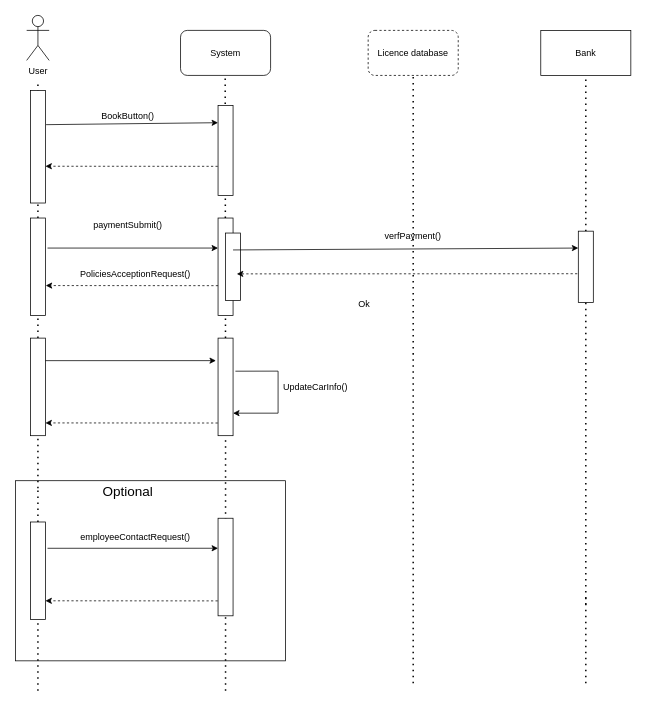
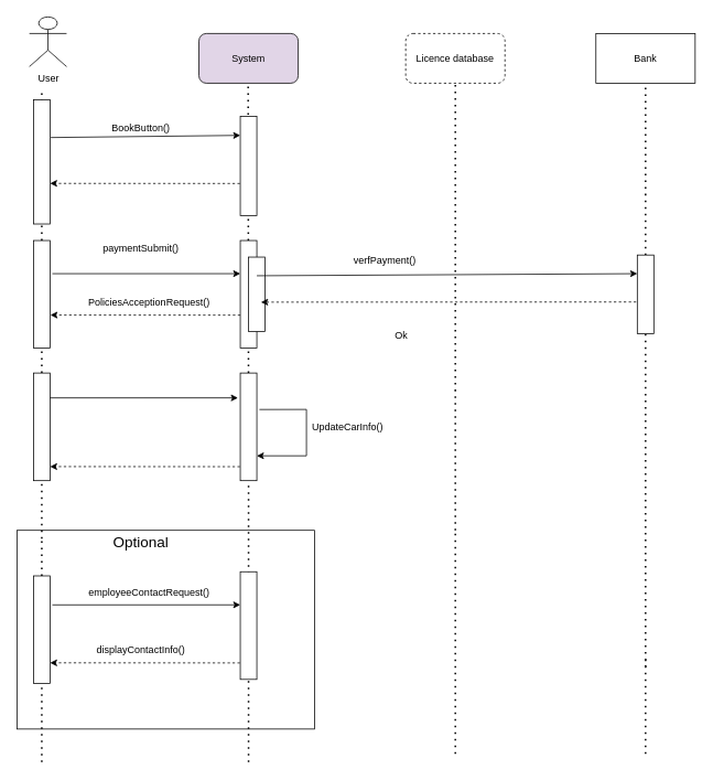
- <mxCell id="3" value="User" style="shape=umlActor;verticalLabelPosition=bottom;verticalAlign=top;html=1;outlineConnect=0;" vertex="1" parent="1"><mxGeometry x="35" y="20" width="30" height="60" as="geometry" /></mxCell>
+ <mxCell id="3" value="User" style="shape=umlActor;verticalLabelPosition=bottom;verticalAlign=top;html=1;outlineConnect=0;" vertex="1" parent="1"><mxGeometry x="35" y="20" width="45" height="60" as="geometry" /></mxCell>
- <mxCell id="6" value="System" style="rounded=1;whiteSpace=wrap;html=1;" vertex="1" parent="1"><mxGeometry x="240" y="40" width="120" height="60" as="geometry" /></mxCell>
+ <mxCell id="6" value="System" style="rounded=1;whiteSpace=wrap;html=1;fillColor=#e1d5e7;" vertex="1" parent="1"><mxGeometry x="240" y="40" width="120" height="60" as="geometry" /></mxCell>
- <mxCell id="37" value="verfPayment()" style="text;html=1;strokeColor=none;fillColor=none;align=center;verticalAlign=middle;whiteSpace=wrap;rounded=0;" vertex="1" parent="1"><mxGeometry x="520" y="300" width="60" height="30" as="geometry" /></mxCell>
+ <mxCell id="37" value="verfPayment()" style="text;html=1;strokeColor=none;fillColor=none;align=center;verticalAlign=middle;whiteSpace=wrap;rounded=0;" vertex="1" parent="1"><mxGeometry x="435" y="300" width="60" height="30" as="geometry" /></mxCell>
+ <mxCell id="50" value="displayContactInfo()" style="text;html=1;strokeColor=none;fillColor=none;align=center;verticalAlign=middle;whiteSpace=wrap;rounded=0;" vertex="1" parent="1"><mxGeometry x="110" y="770" width="120" height="30" as="geometry" /></mxCell>
